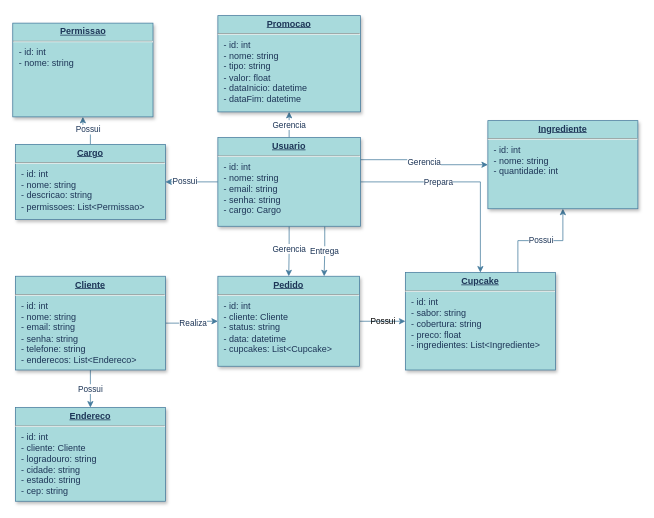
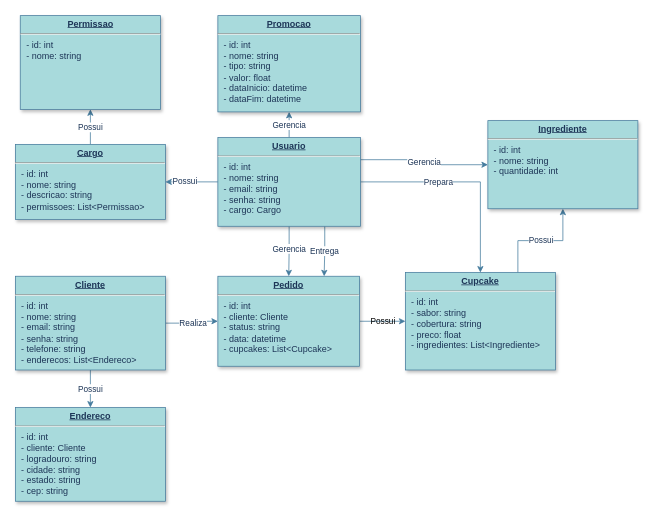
- <mxCell id="23" value="&lt;p style=&quot;margin: 0px; margin-top: 4px; text-align: center; text-decoration: underline;&quot;&gt;&lt;strong&gt;Permissao&lt;br&gt;&lt;/strong&gt;&lt;/p&gt;&lt;hr&gt;&lt;p style=&quot;margin: 0px; margin-left: 8px;&quot;&gt;- id: int&lt;/p&gt;&lt;p style=&quot;margin: 0px; margin-left: 8px;&quot;&gt;- nome: string&lt;/p&gt;" style="verticalAlign=top;align=left;overflow=fill;fontSize=12;fontFamily=Helvetica;html=1;strokeColor=#457B9D;shadow=1;fillColor=#A8DADC;fontColor=#1D3557;rounded=0;labelBackgroundColor=none;" vertex="1" parent="1"><mxGeometry x="16.5" y="30" width="187" height="125" as="geometry" /></mxCell>
+ <mxCell id="23" value="&lt;p style=&quot;margin: 0px; margin-top: 4px; text-align: center; text-decoration: underline;&quot;&gt;&lt;strong&gt;Permissao&lt;br&gt;&lt;/strong&gt;&lt;/p&gt;&lt;hr&gt;&lt;p style=&quot;margin: 0px; margin-left: 8px;&quot;&gt;- id: int&lt;/p&gt;&lt;p style=&quot;margin: 0px; margin-left: 8px;&quot;&gt;- nome: string&lt;/p&gt;" style="verticalAlign=top;align=left;overflow=fill;fontSize=12;fontFamily=Helvetica;html=1;strokeColor=#457B9D;shadow=1;fillColor=#A8DADC;fontColor=#1D3557;rounded=0;labelBackgroundColor=none;" vertex="1" parent="1"><mxGeometry x="26.5" y="20" width="187" height="125" as="geometry" /></mxCell>
